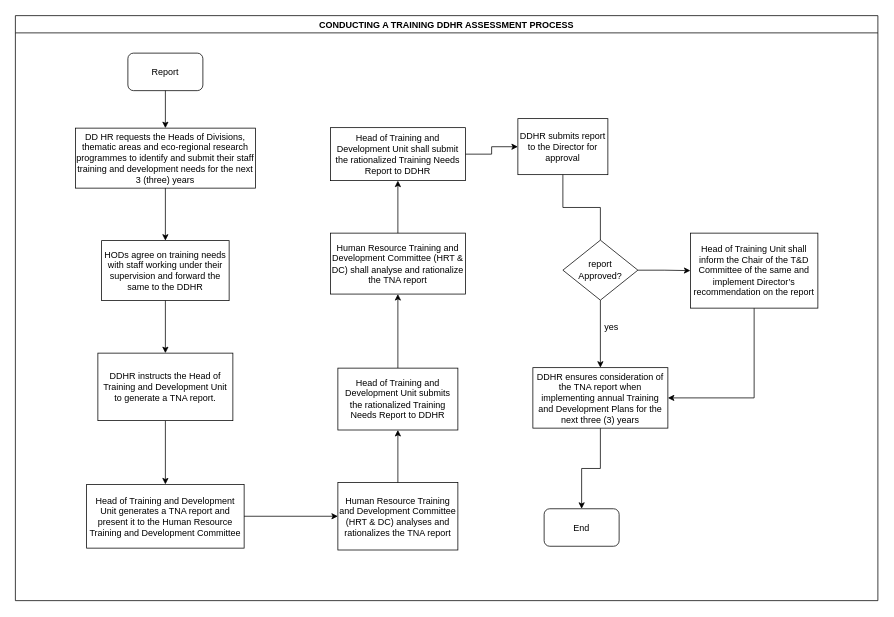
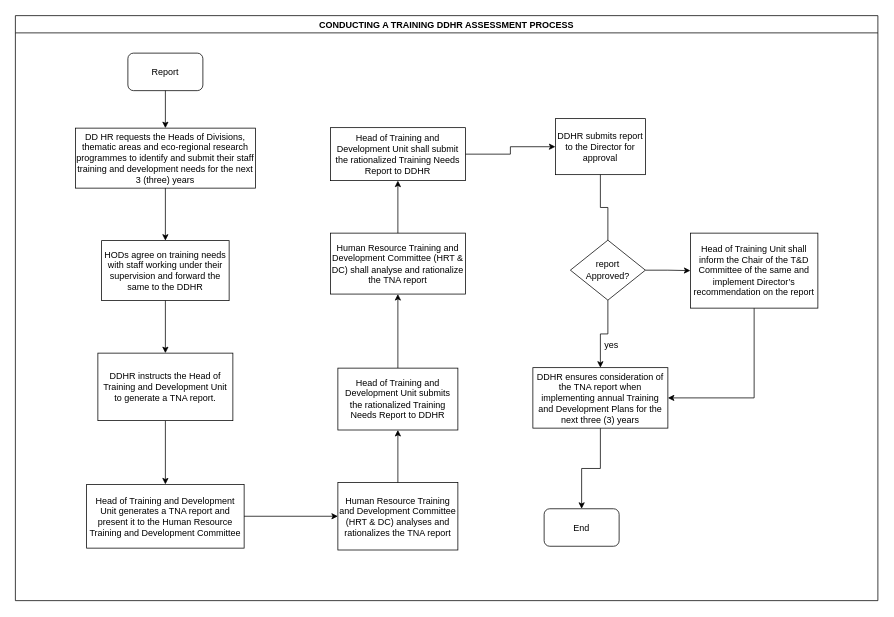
- <mxCell id="12" value="DDHR submits report to the Director for approval" style="whiteSpace=wrap;html=1;rounded=0;" vertex="1" parent="2"><mxGeometry x="670" y="137.35" width="120" height="74.69" as="geometry" /></mxCell>
+ <mxCell id="12" value="DDHR submits report to the Director for approval" style="whiteSpace=wrap;html=1;rounded=0;" vertex="1" parent="2"><mxGeometry x="720" y="137.35" width="120" height="74.69" as="geometry" /></mxCell>
- <mxCell id="26" value="&lt;div&gt;report&lt;br&gt;&lt;/div&gt;&lt;div&gt;Approved?&lt;/div&gt;" style="rhombus;whiteSpace=wrap;html=1;rounded=0;" vertex="1" parent="1"><mxGeometry x="750" y="319.39" width="100" height="80" as="geometry" /></mxCell>
+ <mxCell id="26" value="&lt;div&gt;report&lt;br&gt;&lt;/div&gt;&lt;div&gt;Approved?&lt;/div&gt;" style="rhombus;whiteSpace=wrap;html=1;rounded=0;" vertex="1" parent="1"><mxGeometry x="760" y="319.39" width="100" height="80" as="geometry" /></mxCell>
- <mxCell id="13" value="yes" style="text;html=1;strokeColor=none;fillColor=none;align=center;verticalAlign=middle;whiteSpace=wrap;rounded=0;" vertex="1" parent="2"><mxGeometry x="775" y="405" width="40" height="20" as="geometry" /></mxCell>
+ <mxCell id="13" value="yes" style="text;html=1;strokeColor=none;fillColor=none;align=center;verticalAlign=middle;whiteSpace=wrap;rounded=0;" vertex="1" parent="2"><mxGeometry x="775" y="430" width="40" height="20" as="geometry" /></mxCell>
